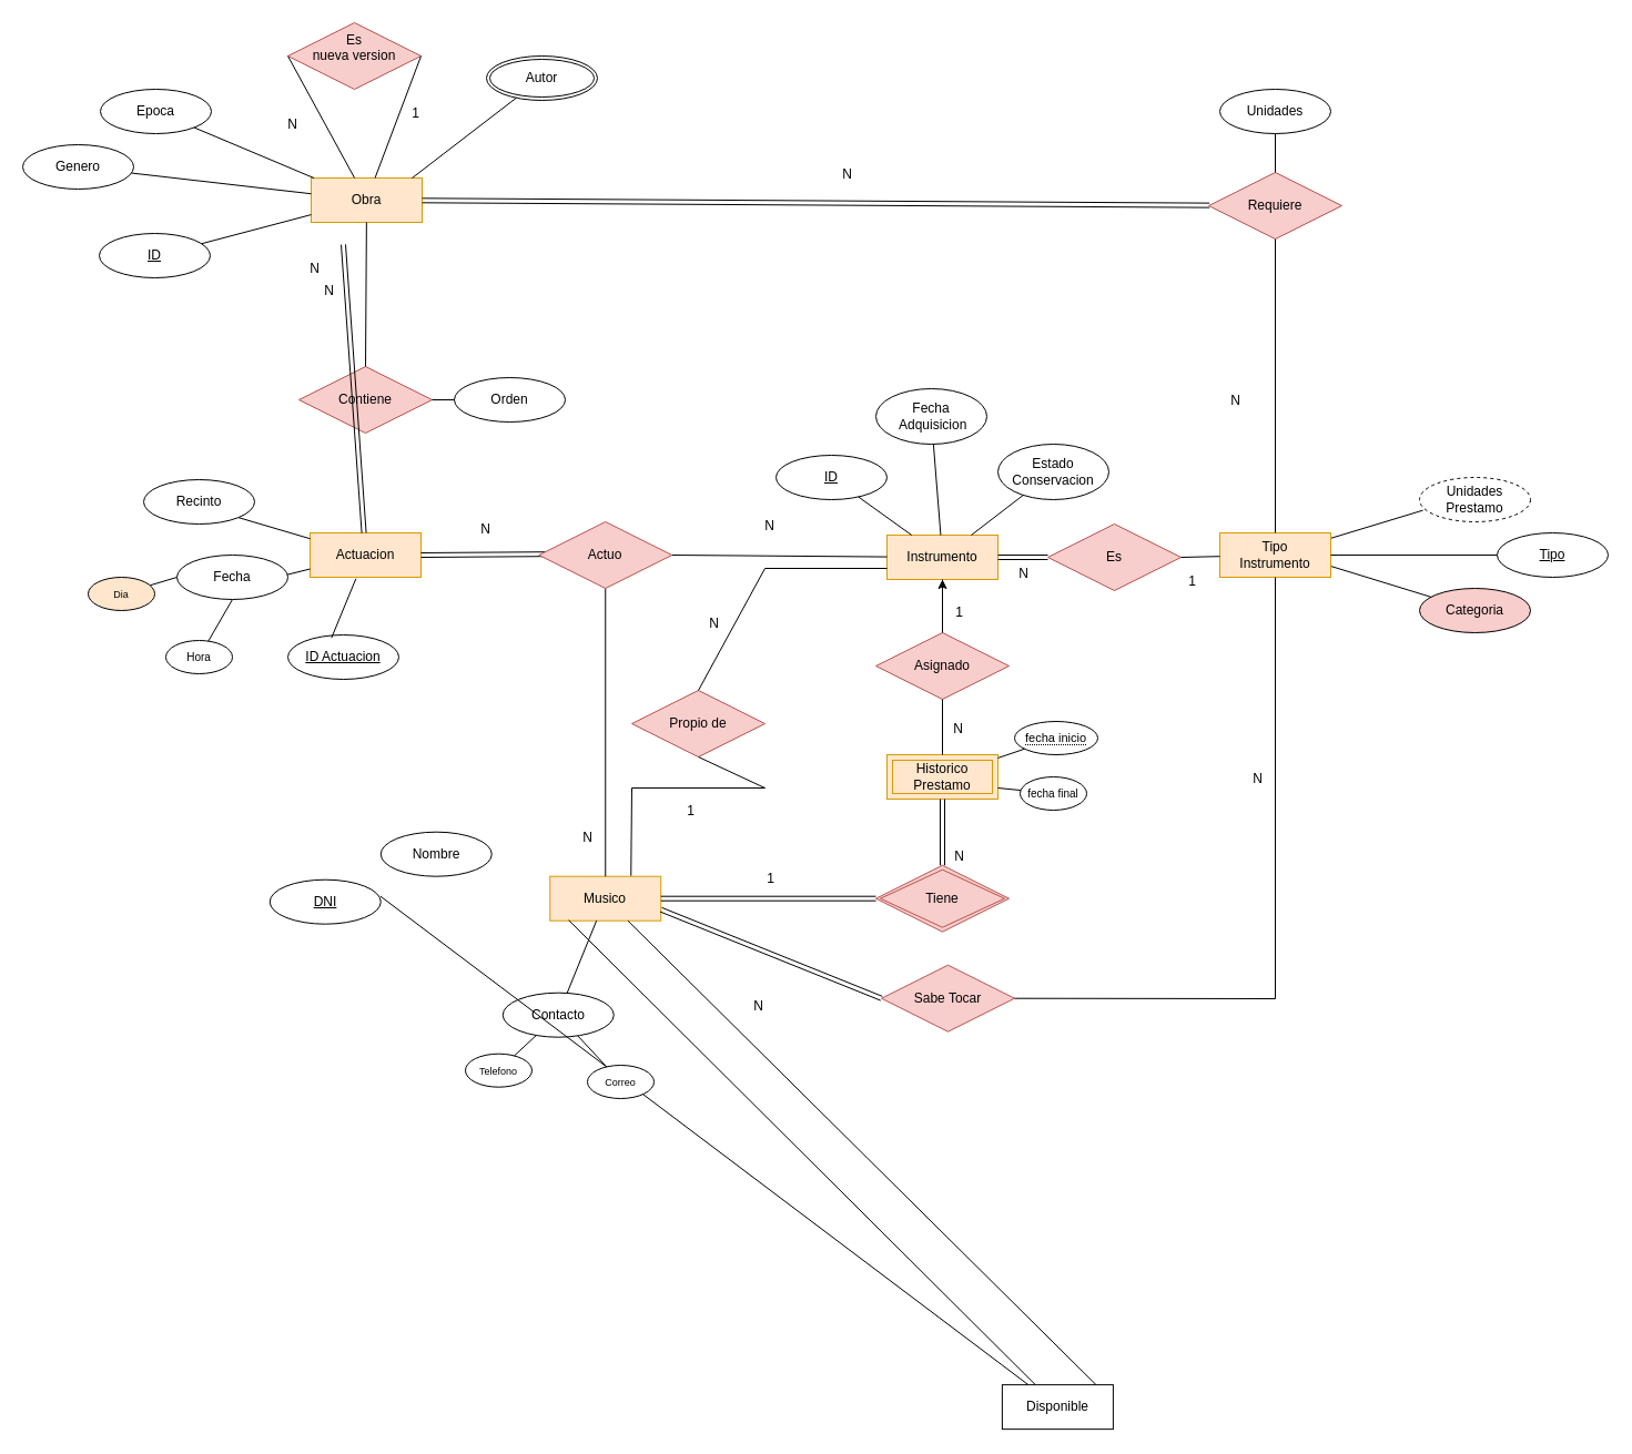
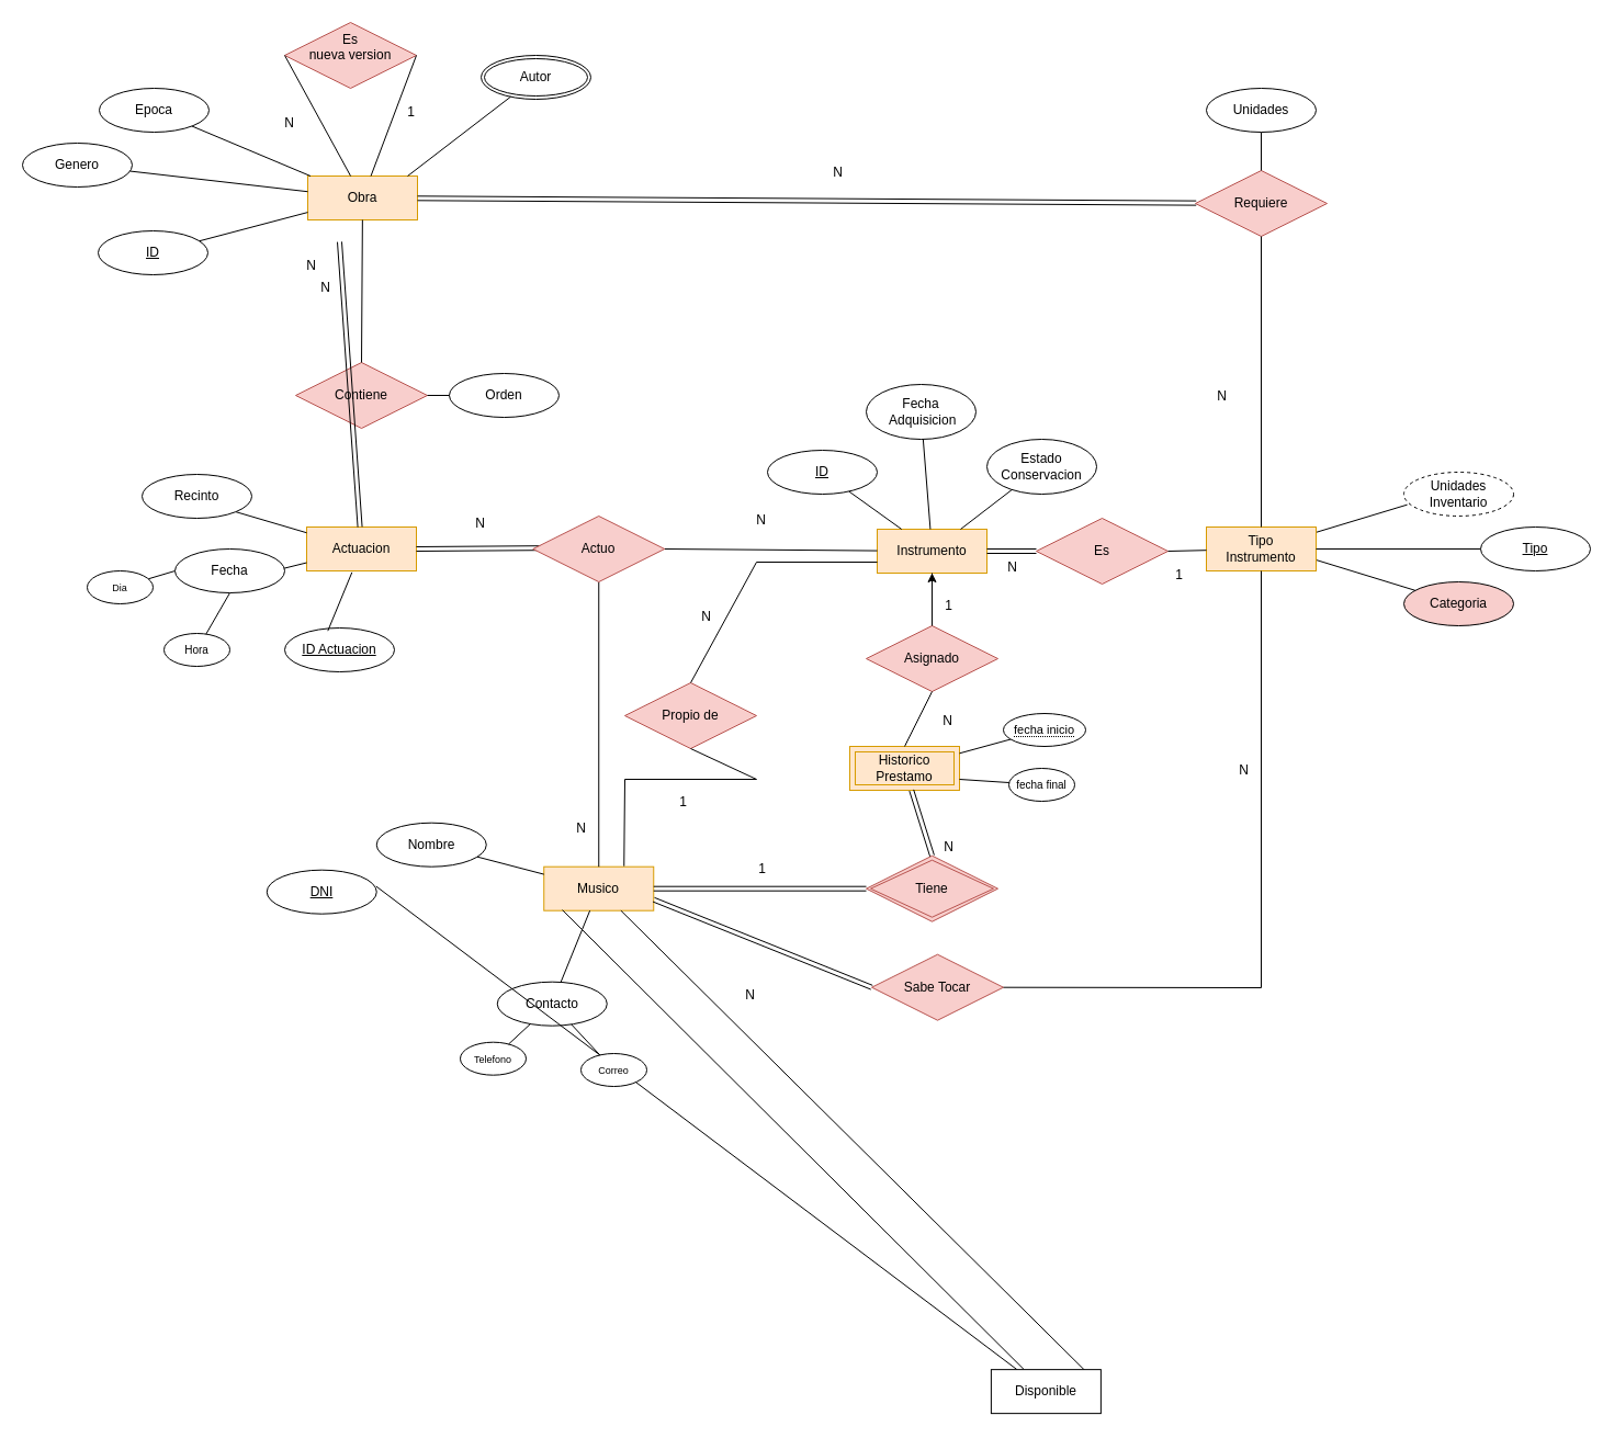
- <mxCell id="99" value="Unidades&lt;br&gt;Prestamo" style="ellipse;whiteSpace=wrap;html=1;align=center;dashed=1;" vertex="1" parent="1"><mxGeometry x="1279" y="430" width="100" height="40" as="geometry" /></mxCell>
+ <mxCell id="99" value="Unidades&lt;br&gt;Inventario" style="ellipse;whiteSpace=wrap;html=1;align=center;dashed=1;" vertex="1" parent="1"><mxGeometry x="1279" y="430" width="100" height="40" as="geometry" /></mxCell>
- <mxCell id="23" value="&lt;p style=&quot;line-height: 120%;&quot;&gt;&lt;font style=&quot;font-size: 9px;&quot;&gt;Dia&lt;/font&gt;&lt;/p&gt;" style="ellipse;whiteSpace=wrap;html=1;align=center;rounded=0;fillColor=#ffe6cc;" vertex="1" parent="1"><mxGeometry x="79" y="520" width="60" height="30" as="geometry" /></mxCell>
+ <mxCell id="23" value="&lt;p style=&quot;line-height: 120%;&quot;&gt;&lt;font style=&quot;font-size: 9px;&quot;&gt;Dia&lt;/font&gt;&lt;/p&gt;" style="ellipse;whiteSpace=wrap;html=1;align=center;rounded=0;" vertex="1" parent="1"><mxGeometry x="79" y="520" width="60" height="30" as="geometry" /></mxCell>
- <mxCell id="64" value="Historico&lt;br&gt;Prestamo" style="shape=ext;margin=3;double=1;whiteSpace=wrap;html=1;align=center;fillColor=#ffe6cc;strokeColor=#d79b00;" vertex="1" parent="1"><mxGeometry x="799" y="680" width="100" height="40" as="geometry" /></mxCell>
+ <mxCell id="64" value="Historico&lt;br&gt;Prestamo" style="shape=ext;margin=3;double=1;whiteSpace=wrap;html=1;align=center;fillColor=#ffe6cc;strokeColor=#d79b00;" vertex="1" parent="1"><mxGeometry x="774" y="680" width="100" height="40" as="geometry" /></mxCell>
+ <mxCell id="19" value="" style="endArrow=none;html=1;rounded=0;" edge="1" parent="1" source="17" target="18"><mxGeometry relative="1" as="geometry"><mxPoint x="529.75" y="736.69" as="sourcePoint" /><mxPoint x="515.75" y="715.69" as="targetPoint" /></mxGeometry></mxCell>
